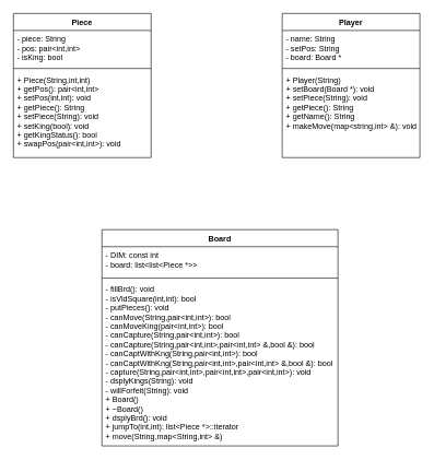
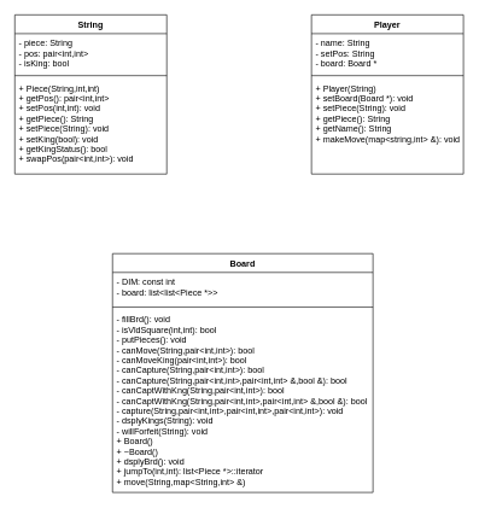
- <mxCell id="2" value="Piece" style="swimlane;fontStyle=1;align=center;verticalAlign=top;childLayout=stackLayout;horizontal=1;startSize=26;horizontalStack=0;resizeParent=1;resizeParentMax=0;resizeLast=0;collapsible=1;marginBottom=0;" vertex="1" parent="1"><mxGeometry x="20" y="20" width="210" height="220" as="geometry" /></mxCell>
+ <mxCell id="2" value="String" style="swimlane;fontStyle=1;align=center;verticalAlign=top;childLayout=stackLayout;horizontal=1;startSize=26;horizontalStack=0;resizeParent=1;resizeParentMax=0;resizeLast=0;collapsible=1;marginBottom=0;" vertex="1" parent="1"><mxGeometry x="20" y="20" width="210" height="220" as="geometry" /></mxCell>
